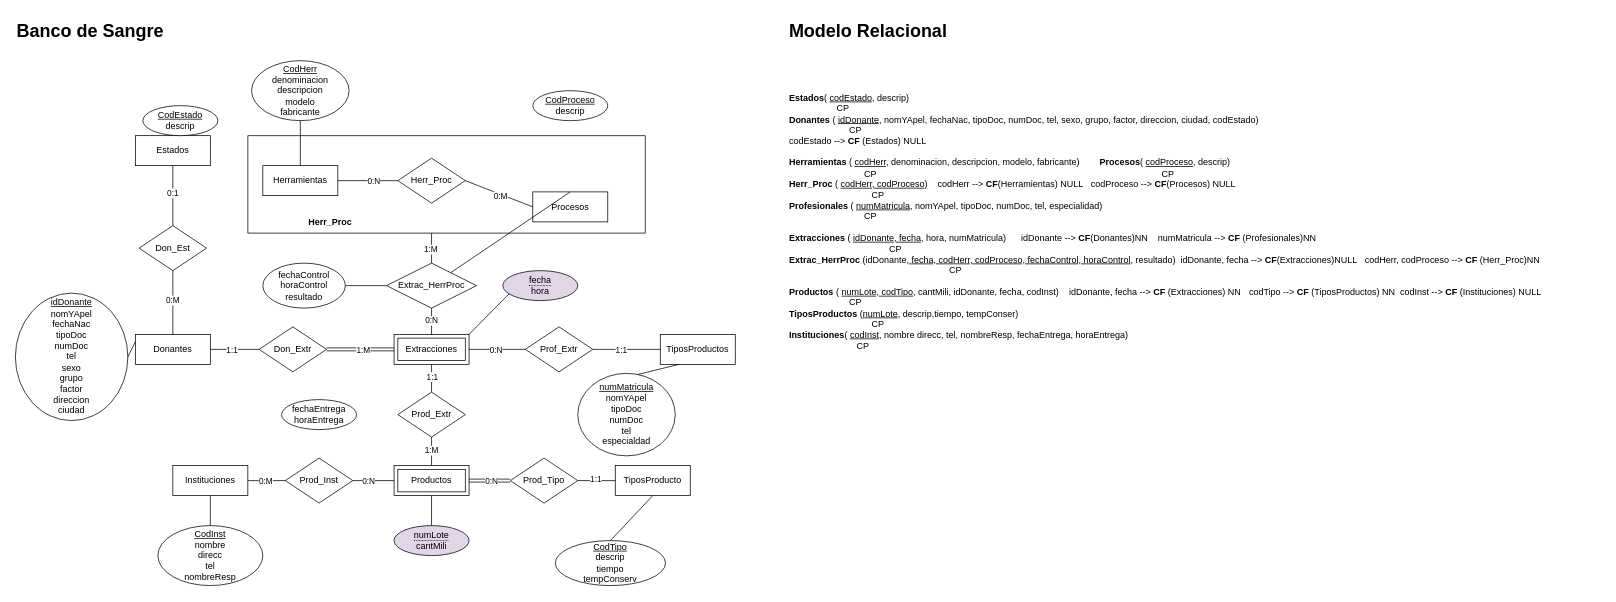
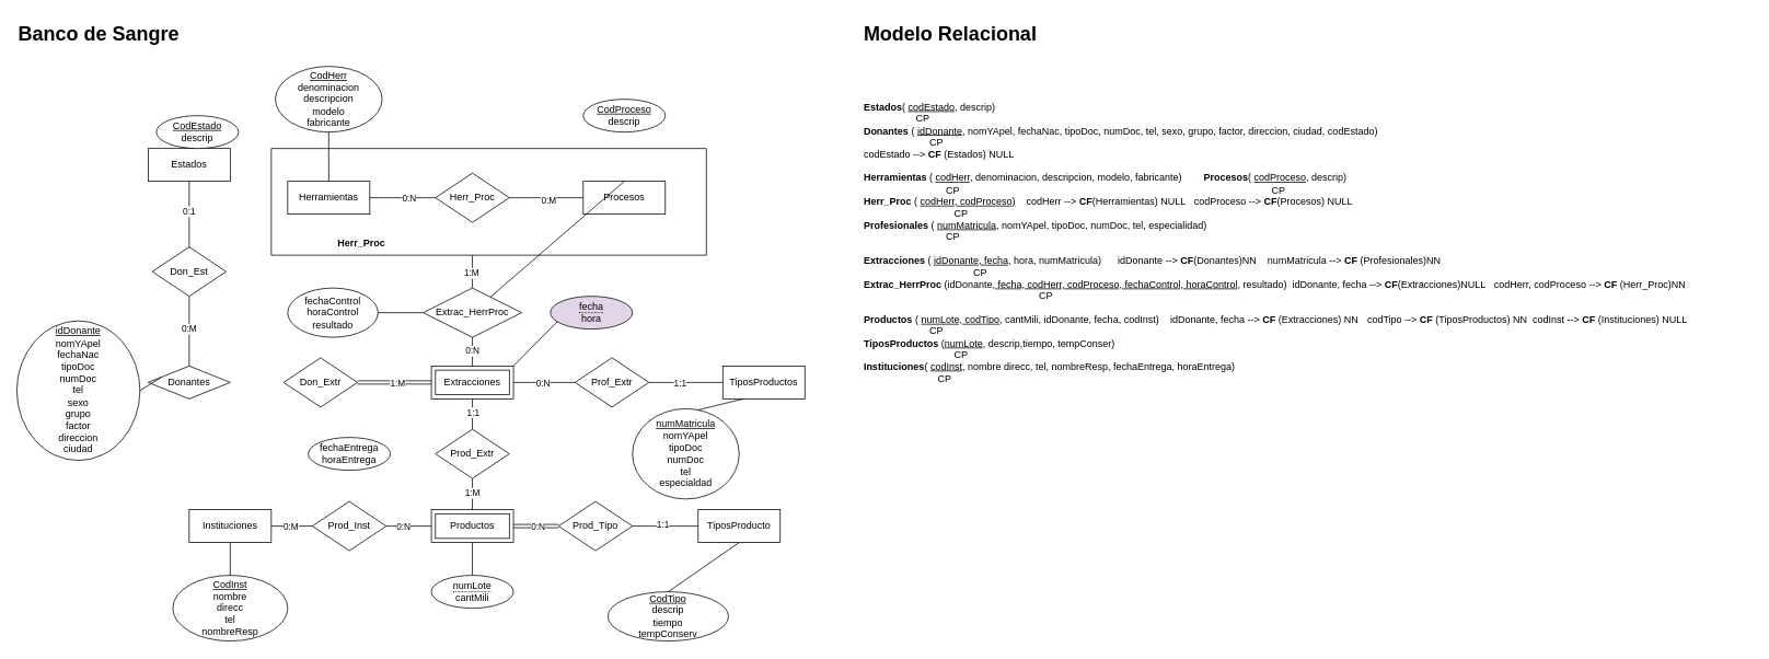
- <mxCell id="7" value="Procesos" style="whiteSpace=wrap;html=1;align=center;" vertex="1" parent="1"><mxGeometry x="710" y="255" width="100" height="40" as="geometry" /></mxCell>
+ <mxCell id="7" value="Procesos" style="whiteSpace=wrap;html=1;align=center;" vertex="1" parent="1"><mxGeometry x="710" y="220" width="100" height="40" as="geometry" /></mxCell>
- <mxCell id="4" value="Donantes" style="whiteSpace=wrap;html=1;align=center;" vertex="1" parent="1"><mxGeometry x="180" y="445" width="100" height="40" as="geometry" /></mxCell>
+ <mxCell id="4" value="Donantes" style="rhombus;whiteSpace=wrap;html=1;align=center;" vertex="1" parent="1"><mxGeometry x="180" y="445" width="100" height="40" as="geometry" /></mxCell>
- <mxCell id="30" value="" style="endArrow=none;html=1;rounded=0;exitX=1;exitY=0.5;exitDx=0;exitDy=0;entryX=0;entryY=0.5;entryDx=0;entryDy=0;" edge="1" parent="1" source="4" target="23"><mxGeometry relative="1" as="geometry"><mxPoint x="160" y="400" as="sourcePoint" /><mxPoint x="330" y="760" as="targetPoint" /></mxGeometry></mxCell>
- <mxCell id="31" value="1:1" style="edgeLabel;html=1;align=center;verticalAlign=middle;resizable=0;points=[];" connectable="0" vertex="1" parent="30"><mxGeometry x="-0.128" y="-2" relative="1" as="geometry"><mxPoint y="-2" as="offset" /></mxGeometry></mxCell>
- <mxCell id="9" value="TiposProducto" style="whiteSpace=wrap;html=1;align=center;" vertex="1" parent="1"><mxGeometry x="820" y="620" width="100" height="40" as="geometry" /></mxCell>
+ <mxCell id="9" value="TiposProducto" style="whiteSpace=wrap;html=1;align=center;" vertex="1" parent="1"><mxGeometry x="850" y="620" width="100" height="40" as="geometry" /></mxCell>
- <mxCell id="71" value="&lt;span style=&quot;border-bottom: 1px dotted&quot;&gt;numLote&lt;/span&gt;&lt;div&gt;cantMili&lt;/div&gt;" style="ellipse;whiteSpace=wrap;html=1;align=center;fillColor=#e1d5e7;" vertex="1" parent="1"><mxGeometry x="525" y="700" width="100" height="40" as="geometry" /></mxCell>
+ <mxCell id="71" value="&lt;span style=&quot;border-bottom: 1px dotted&quot;&gt;numLote&lt;/span&gt;&lt;div&gt;cantMili&lt;/div&gt;" style="ellipse;whiteSpace=wrap;html=1;align=center;" vertex="1" parent="1"><mxGeometry x="525" y="700" width="100" height="40" as="geometry" /></mxCell>
